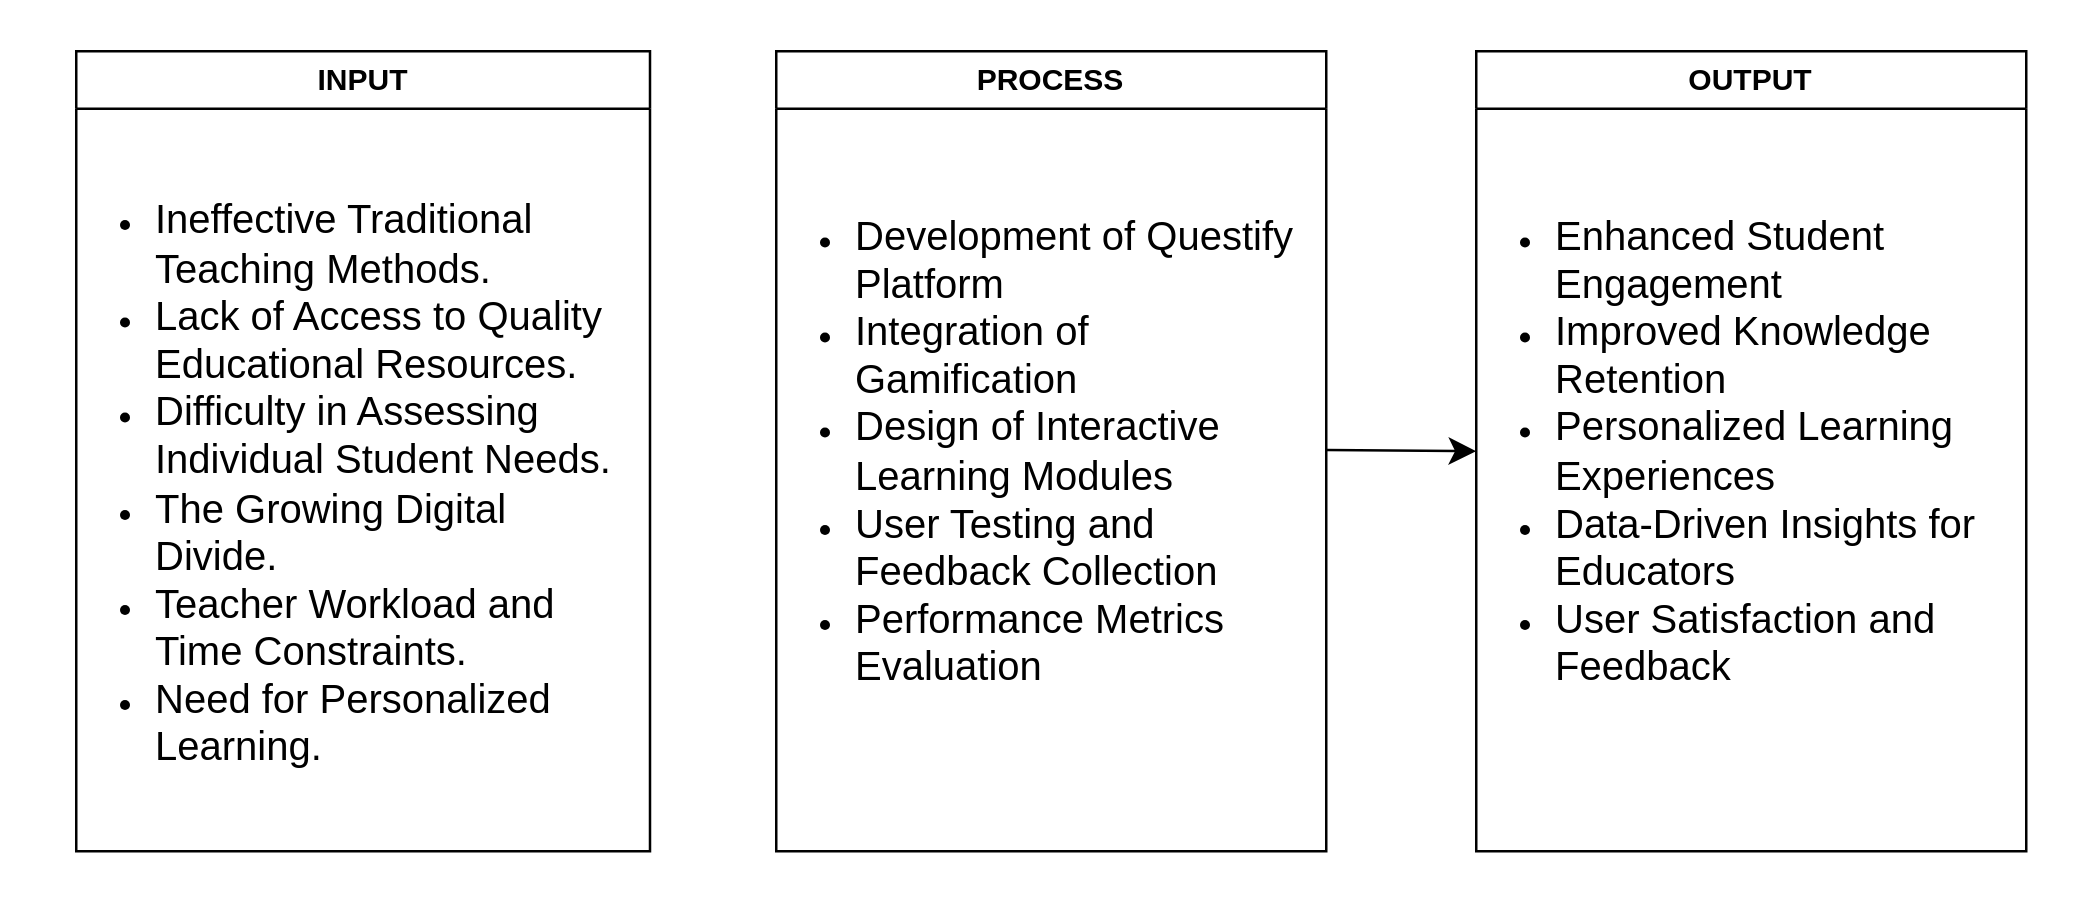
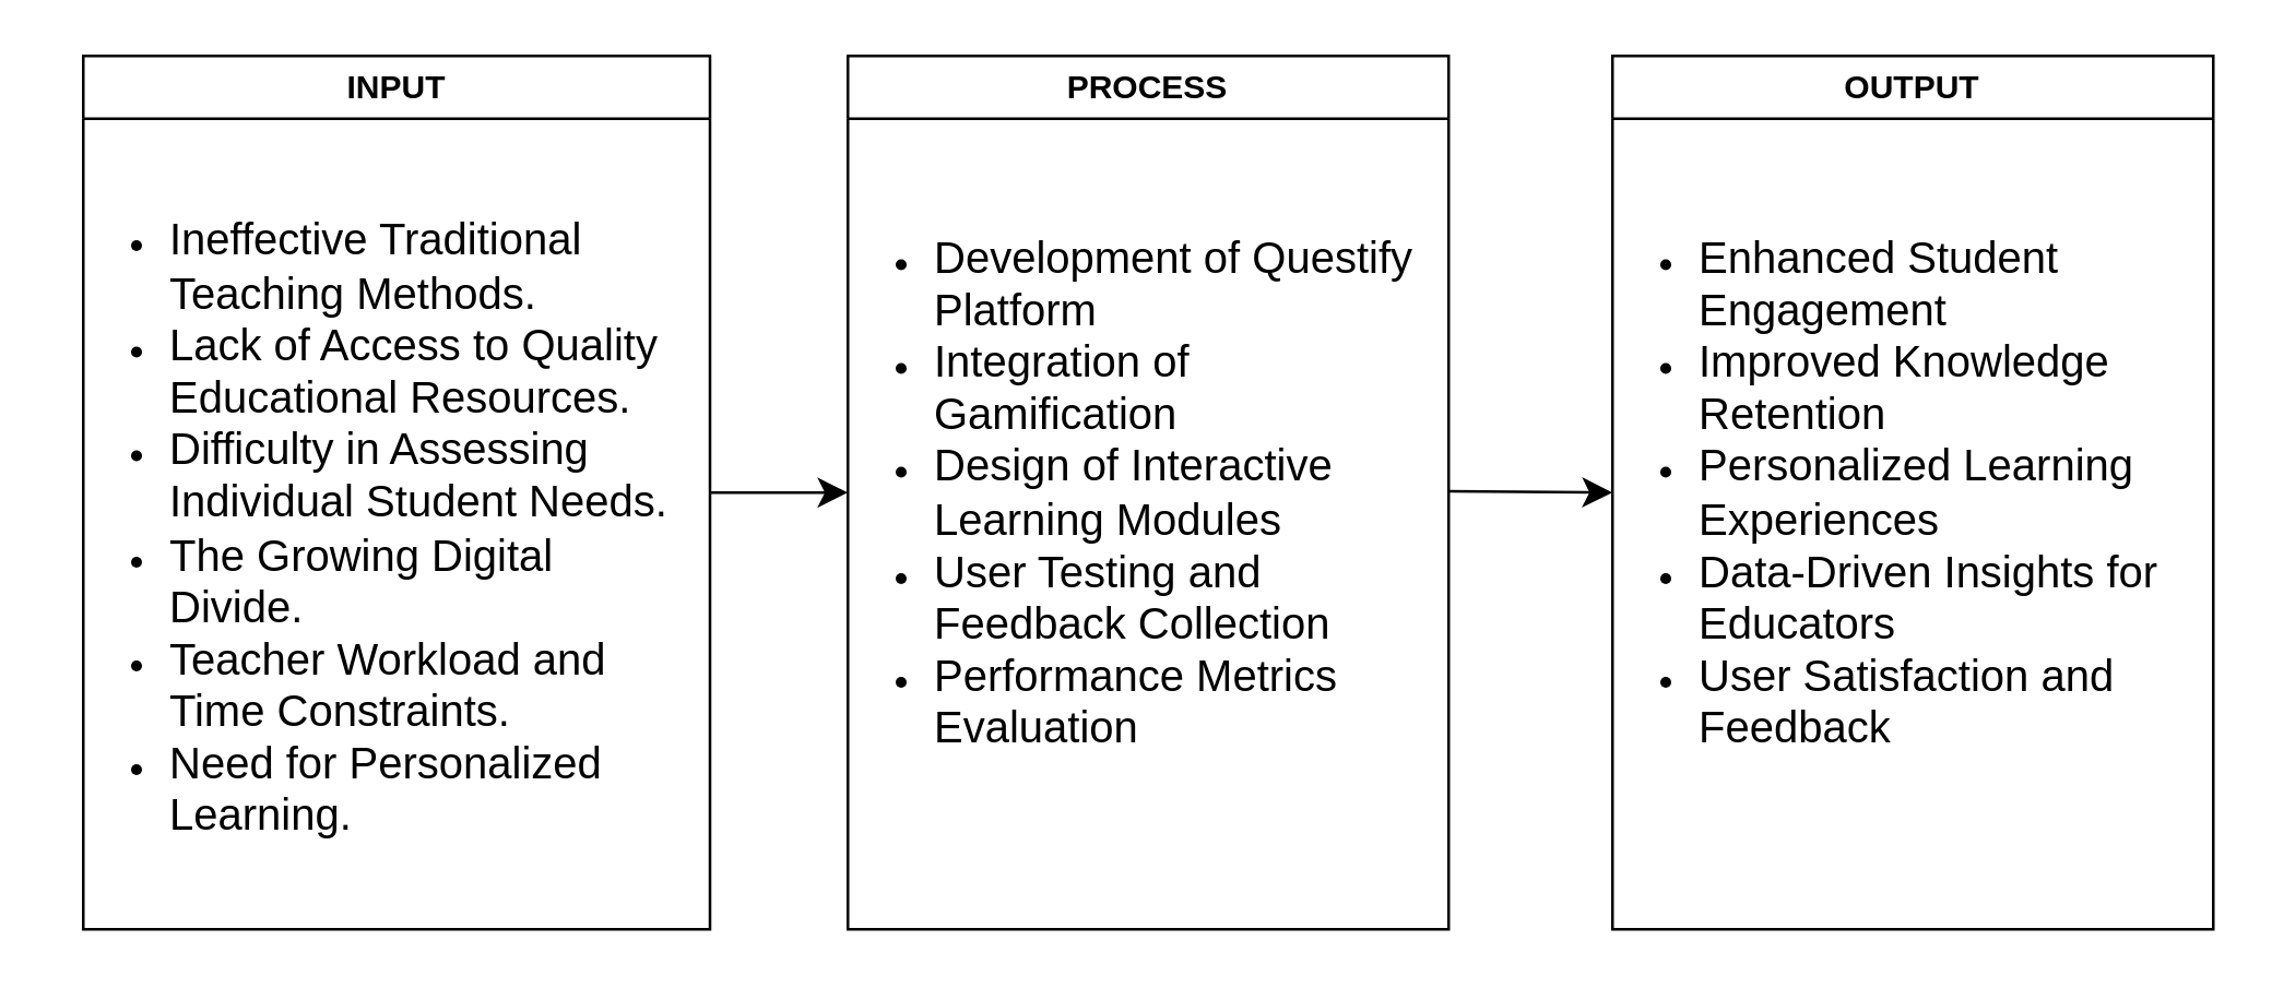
+ <mxCell id="7" value="" style="endArrow=classic;html=1;rounded=0;fontSize=12;startSize=8;endSize=8;curved=1;exitX=1;exitY=0.5;exitDx=0;exitDy=0;entryX=0;entryY=0.5;entryDx=0;entryDy=0;" edge="1" parent="1" source="2" target="3"><mxGeometry width="50" height="50" relative="1" as="geometry"><mxPoint x="510" y="330" as="sourcePoint" /><mxPoint x="560" y="280" as="targetPoint" /></mxGeometry></mxCell>
